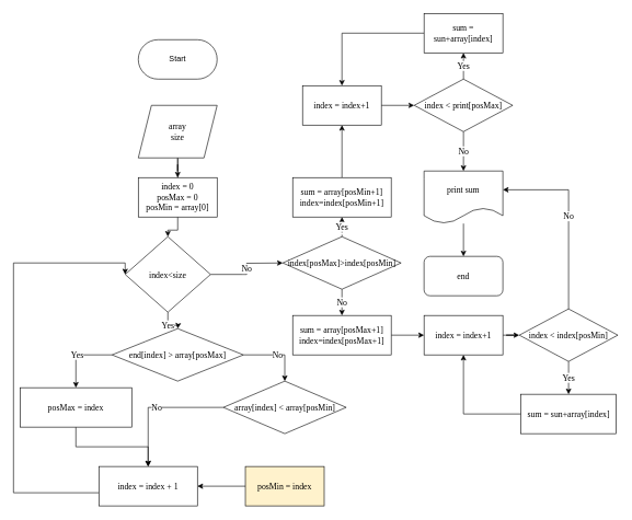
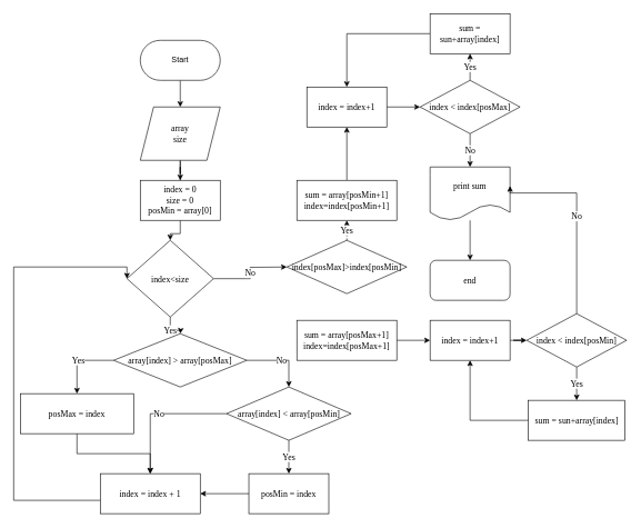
+ <mxCell id="2" value="" style="edgeStyle=orthogonalEdgeStyle;rounded=0;orthogonalLoop=1;jettySize=auto;html=1;fontFamily=Times New Roman;fontSize=13;" parent="1" source="3" target="6" edge="1"><mxGeometry relative="1" as="geometry" /></mxCell>
- <mxCell id="36" value="index &amp;lt; print[posMax]" style="rhombus;whiteSpace=wrap;html=1;fontSize=13;fontFamily=Times New Roman;" vertex="1" parent="1"><mxGeometry x="630" y="120" width="150" height="80" as="geometry" /></mxCell>
+ <mxCell id="36" value="index &amp;lt; index[posMax]" style="rhombus;whiteSpace=wrap;html=1;fontSize=13;fontFamily=Times New Roman;" vertex="1" parent="1"><mxGeometry x="630" y="120" width="150" height="80" as="geometry" /></mxCell>
- <mxCell id="9" value="index = 0&lt;br style=&quot;font-size: 13px;&quot;&gt;posMax = 0&lt;br style=&quot;font-size: 13px;&quot;&gt;posMin = array[0]" style="whiteSpace=wrap;html=1;fontFamily=Times New Roman;fontSize=13;" vertex="1" parent="1"><mxGeometry x="210" y="270" width="120" height="60" as="geometry" /></mxCell>
+ <mxCell id="9" value="index = 0&lt;br style=&quot;font-size: 13px;&quot;&gt;size = 0&lt;br style=&quot;font-size: 13px;&quot;&gt;posMin = array[0]" style="whiteSpace=wrap;html=1;fontFamily=Times New Roman;fontSize=13;" vertex="1" parent="1"><mxGeometry x="210" y="270" width="120" height="60" as="geometry" /></mxCell>
- <mxCell id="40" value="print sum" style="shape=document;whiteSpace=wrap;html=1;boundedLbl=1;fontSize=13;fontFamily=Times New Roman;" vertex="1" parent="1"><mxGeometry x="645" y="260" width="120" height="80" as="geometry" /></mxCell>
+ <mxCell id="40" value="print sum" style="shape=document;whiteSpace=wrap;html=1;boundedLbl=1;fontSize=13;fontFamily=Times New Roman;" vertex="1" parent="1"><mxGeometry x="645" y="250" width="120" height="80" as="geometry" /></mxCell>
- <mxCell id="26" value="No" style="edgeStyle=orthogonalEdgeStyle;rounded=0;orthogonalLoop=1;jettySize=auto;html=1;entryX=0.5;entryY=0;entryDx=0;entryDy=0;fontFamily=Times New Roman;fontSize=13;" edge="1" parent="1" source="27" target="31"><mxGeometry relative="1" as="geometry" /></mxCell>
- <mxCell id="15" value="end[index] &amp;gt; array[posMax]" style="rhombus;whiteSpace=wrap;html=1;fontSize=13;rounded=1;arcSize=0;fontFamily=Times New Roman;" vertex="1" parent="1"><mxGeometry x="170" y="500" width="200" height="80" as="geometry" /></mxCell>
+ <mxCell id="15" value="array[index] &amp;gt; array[posMax]" style="rhombus;whiteSpace=wrap;html=1;fontSize=13;rounded=1;arcSize=0;fontFamily=Times New Roman;" vertex="1" parent="1"><mxGeometry x="170" y="500" width="200" height="80" as="geometry" /></mxCell>
+ <mxCell id="20" value="Yes" style="edgeStyle=orthogonalEdgeStyle;rounded=0;orthogonalLoop=1;jettySize=auto;html=1;fontFamily=Times New Roman;fontSize=13;" edge="1" parent="1" source="22" target="24"><mxGeometry relative="1" as="geometry" /></mxCell>
- <mxCell id="24" value="posMin = index" style="whiteSpace=wrap;html=1;fontSize=13;fontFamily=Times New Roman;rounded=1;arcSize=0;fillColor=#fff2cc;" vertex="1" parent="1"><mxGeometry x="373" y="710" width="120" height="60" as="geometry" /></mxCell>
+ <mxCell id="24" value="posMin = index" style="whiteSpace=wrap;html=1;fontSize=13;fontFamily=Times New Roman;rounded=1;arcSize=0;" vertex="1" parent="1"><mxGeometry x="373" y="710" width="120" height="60" as="geometry" /></mxCell>
